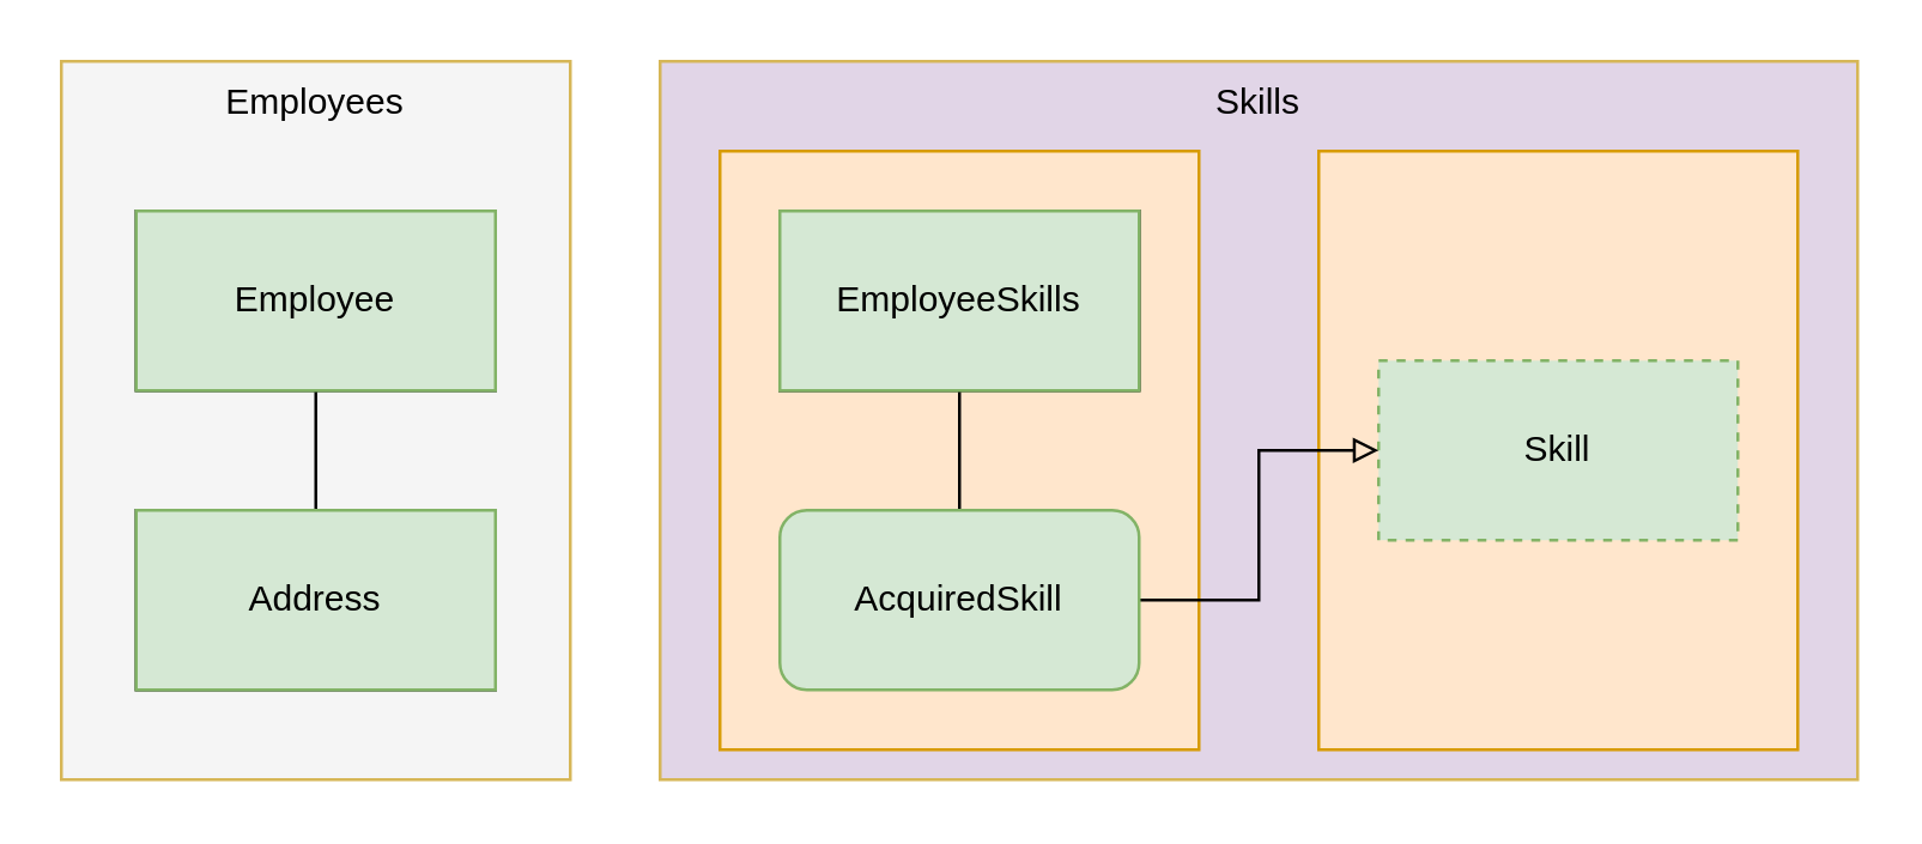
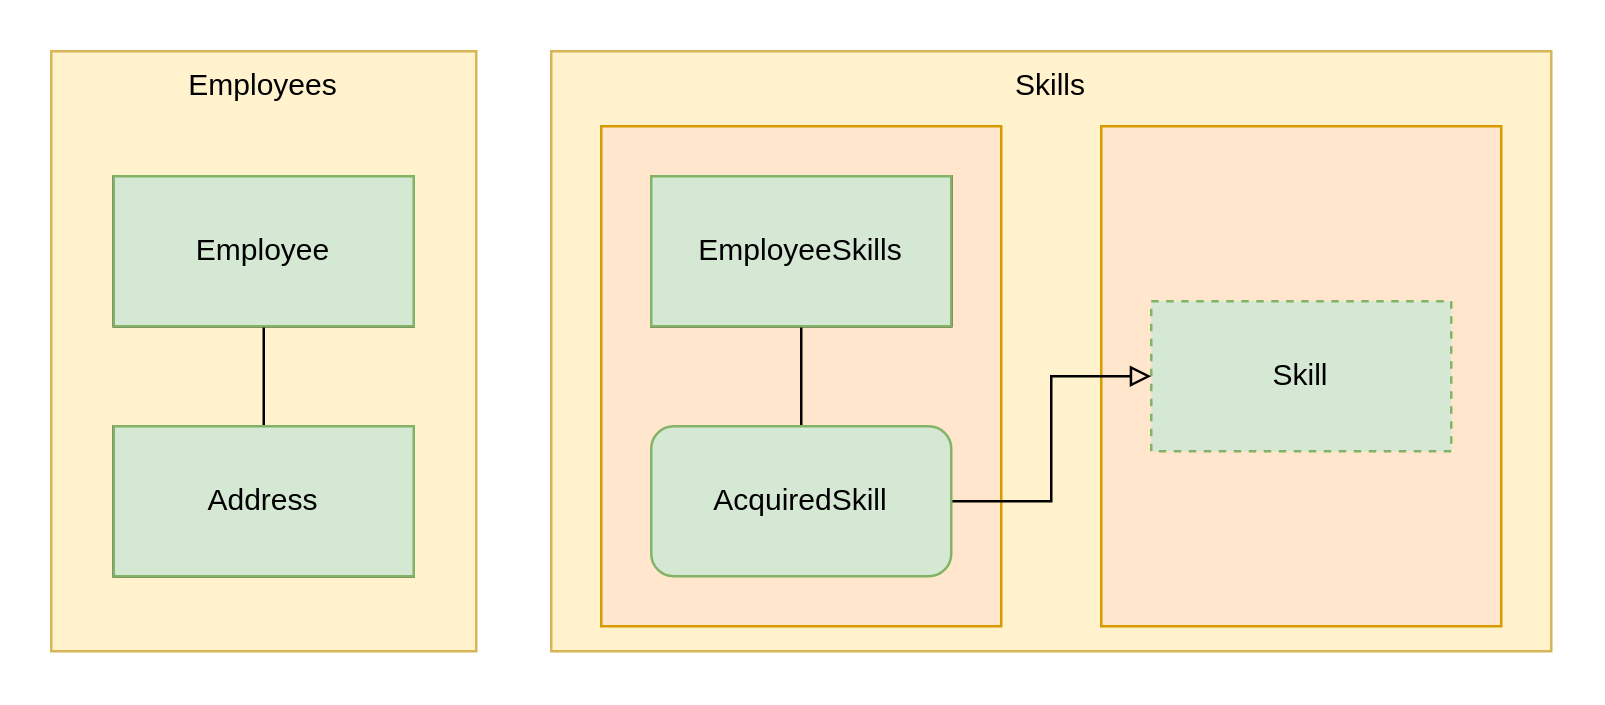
- <mxCell id="5" value="Employees" style="rounded=0;whiteSpace=wrap;html=1;verticalAlign=top;fillColor=#f5f5f5;strokeColor=#d6b656;" vertex="1" parent="1"><mxGeometry x="20" y="20" width="170" height="240" as="geometry" /></mxCell>
+ <mxCell id="5" value="Employees" style="rounded=0;whiteSpace=wrap;html=1;verticalAlign=top;fillColor=#fff2cc;strokeColor=#d6b656;" vertex="1" parent="1"><mxGeometry x="20" y="20" width="170" height="240" as="geometry" /></mxCell>
- <mxCell id="2" value="Skills" style="rounded=0;whiteSpace=wrap;html=1;verticalAlign=top;fillColor=#e1d5e7;strokeColor=#d6b656;" vertex="1" parent="1"><mxGeometry x="220" y="20" width="400" height="240" as="geometry" /></mxCell>
+ <mxCell id="2" value="Skills" style="rounded=0;whiteSpace=wrap;html=1;verticalAlign=top;fillColor=#fff2cc;strokeColor=#d6b656;" vertex="1" parent="1"><mxGeometry x="220" y="20" width="400" height="240" as="geometry" /></mxCell>
